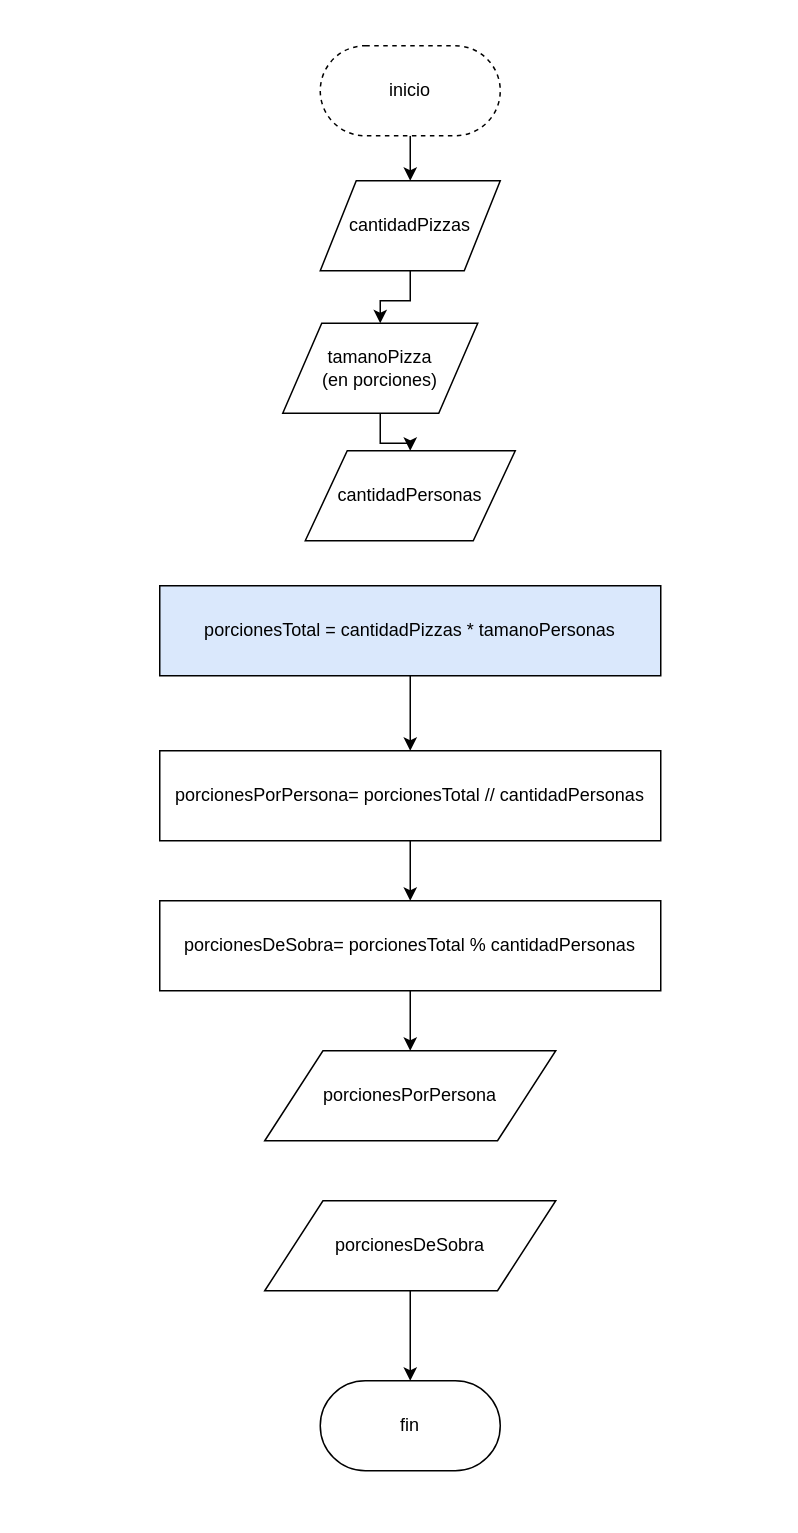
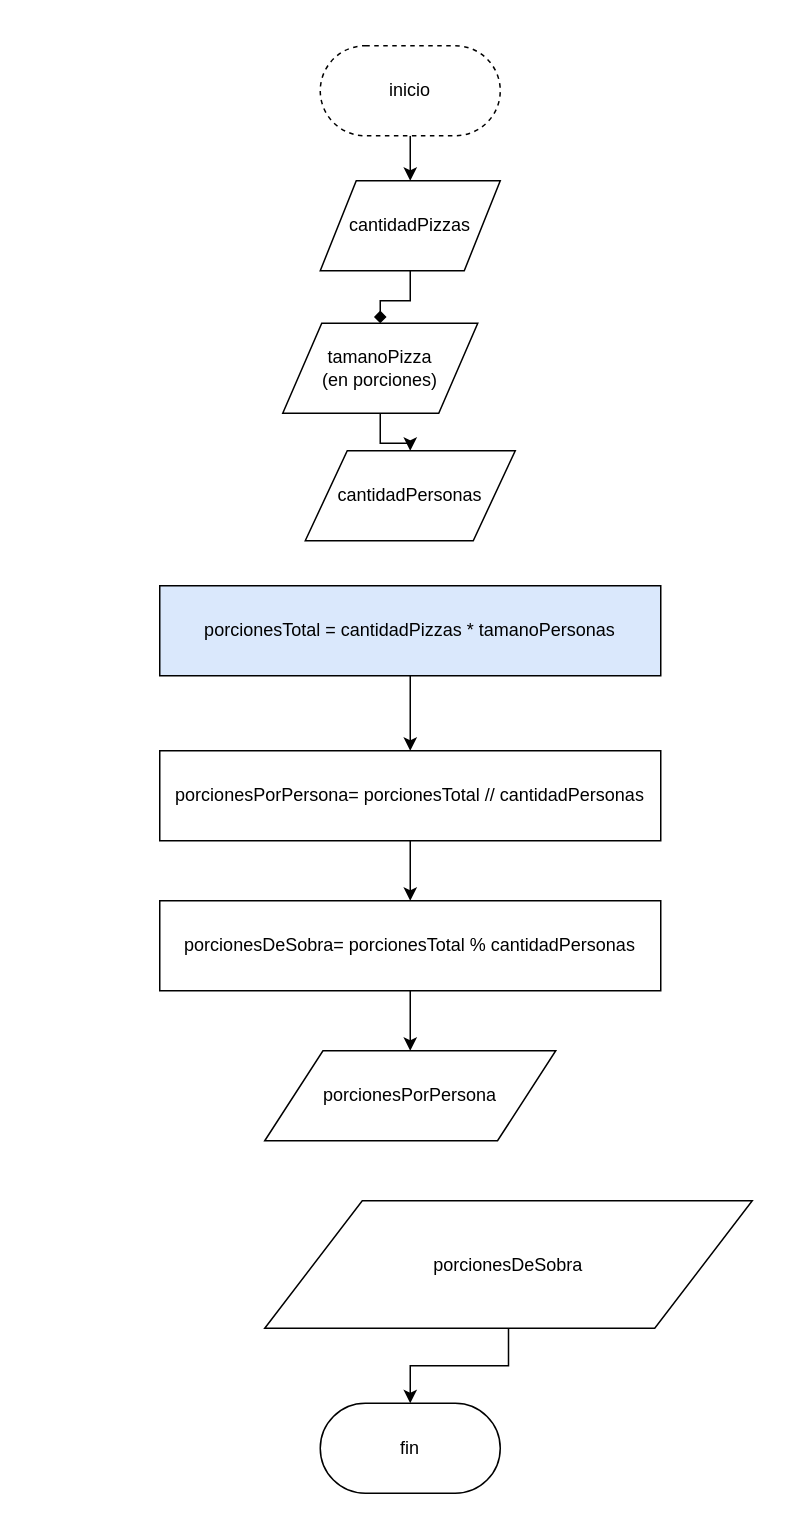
- <mxCell id="5" style="edgeStyle=orthogonalEdgeStyle;rounded=0;orthogonalLoop=1;jettySize=auto;html=1;exitX=0.5;exitY=1;exitDx=0;exitDy=0;" edge="1" parent="1" source="6" target="8"><mxGeometry relative="1" as="geometry" /></mxCell>
+ <mxCell id="5" style="edgeStyle=orthogonalEdgeStyle;rounded=0;orthogonalLoop=1;jettySize=auto;html=1;exitX=0.5;exitY=1;exitDx=0;exitDy=0;endArrow=diamond;" edge="1" parent="1" source="6" target="8"><mxGeometry relative="1" as="geometry" /></mxCell>
- <mxCell id="18" value="porcionesDeSobra" style="shape=parallelogram;perimeter=parallelogramPerimeter;whiteSpace=wrap;html=1;" vertex="1" parent="1"><mxGeometry x="176" y="800" width="194" height="60" as="geometry" /></mxCell>
+ <mxCell id="18" value="porcionesDeSobra" style="shape=parallelogram;perimeter=parallelogramPerimeter;whiteSpace=wrap;html=1;" vertex="1" parent="1"><mxGeometry x="176" y="800" width="325" height="85" as="geometry" /></mxCell>
- <mxCell id="19" value="fin" style="rounded=1;whiteSpace=wrap;html=1;arcSize=50;" vertex="1" parent="1"><mxGeometry x="213" y="920" width="120" height="60" as="geometry" /></mxCell>
+ <mxCell id="19" value="fin" style="rounded=1;whiteSpace=wrap;html=1;arcSize=50;" vertex="1" parent="1"><mxGeometry x="213" y="935" width="120" height="60" as="geometry" /></mxCell>
